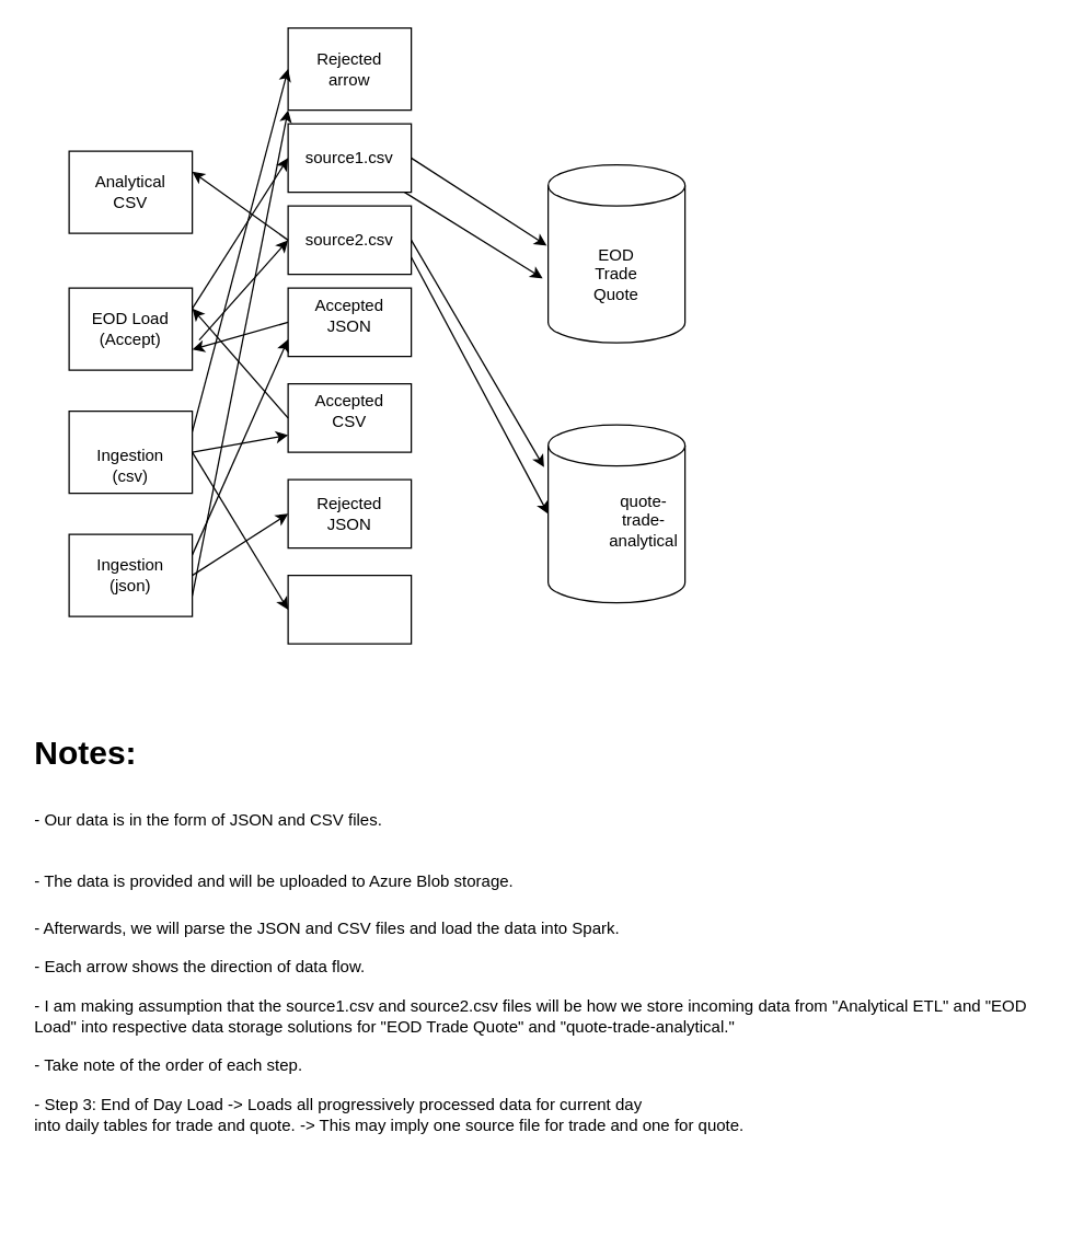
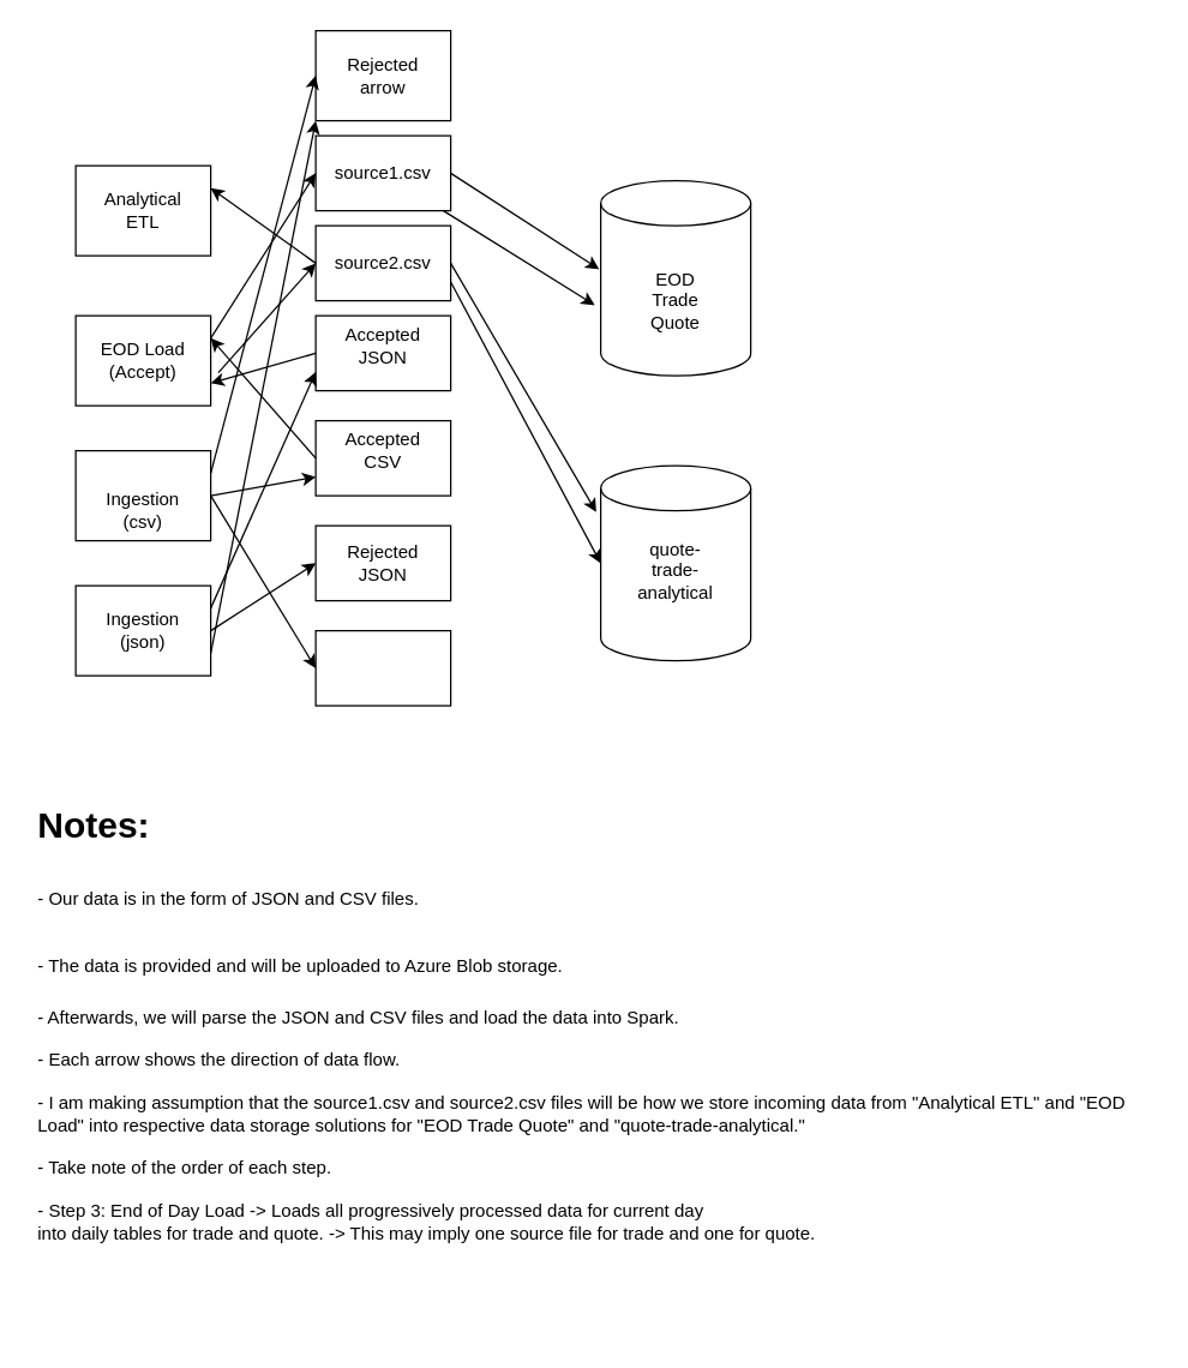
- <mxCell id="15" value="Analytical CSV" style="text;html=1;strokeColor=none;fillColor=none;align=center;verticalAlign=middle;whiteSpace=wrap;rounded=0;" parent="1" vertex="1"><mxGeometry x="75" y="130" width="40" height="20" as="geometry" /></mxCell>
+ <mxCell id="15" value="Analytical ETL" style="text;html=1;strokeColor=none;fillColor=none;align=center;verticalAlign=middle;whiteSpace=wrap;rounded=0;" parent="1" vertex="1"><mxGeometry x="75" y="130" width="40" height="20" as="geometry" /></mxCell>
- <mxCell id="21" value="quote-trade-analytical" style="text;html=1;strokeColor=none;fillColor=none;align=center;verticalAlign=middle;whiteSpace=wrap;rounded=0;" parent="1" vertex="1"><mxGeometry x="450" y="370" width="40" height="20" as="geometry" /></mxCell>
+ <mxCell id="21" value="quote-trade-analytical" style="text;html=1;strokeColor=none;fillColor=none;align=center;verticalAlign=middle;whiteSpace=wrap;rounded=0;" parent="1" vertex="1"><mxGeometry x="430" y="370" width="40" height="20" as="geometry" /></mxCell>
